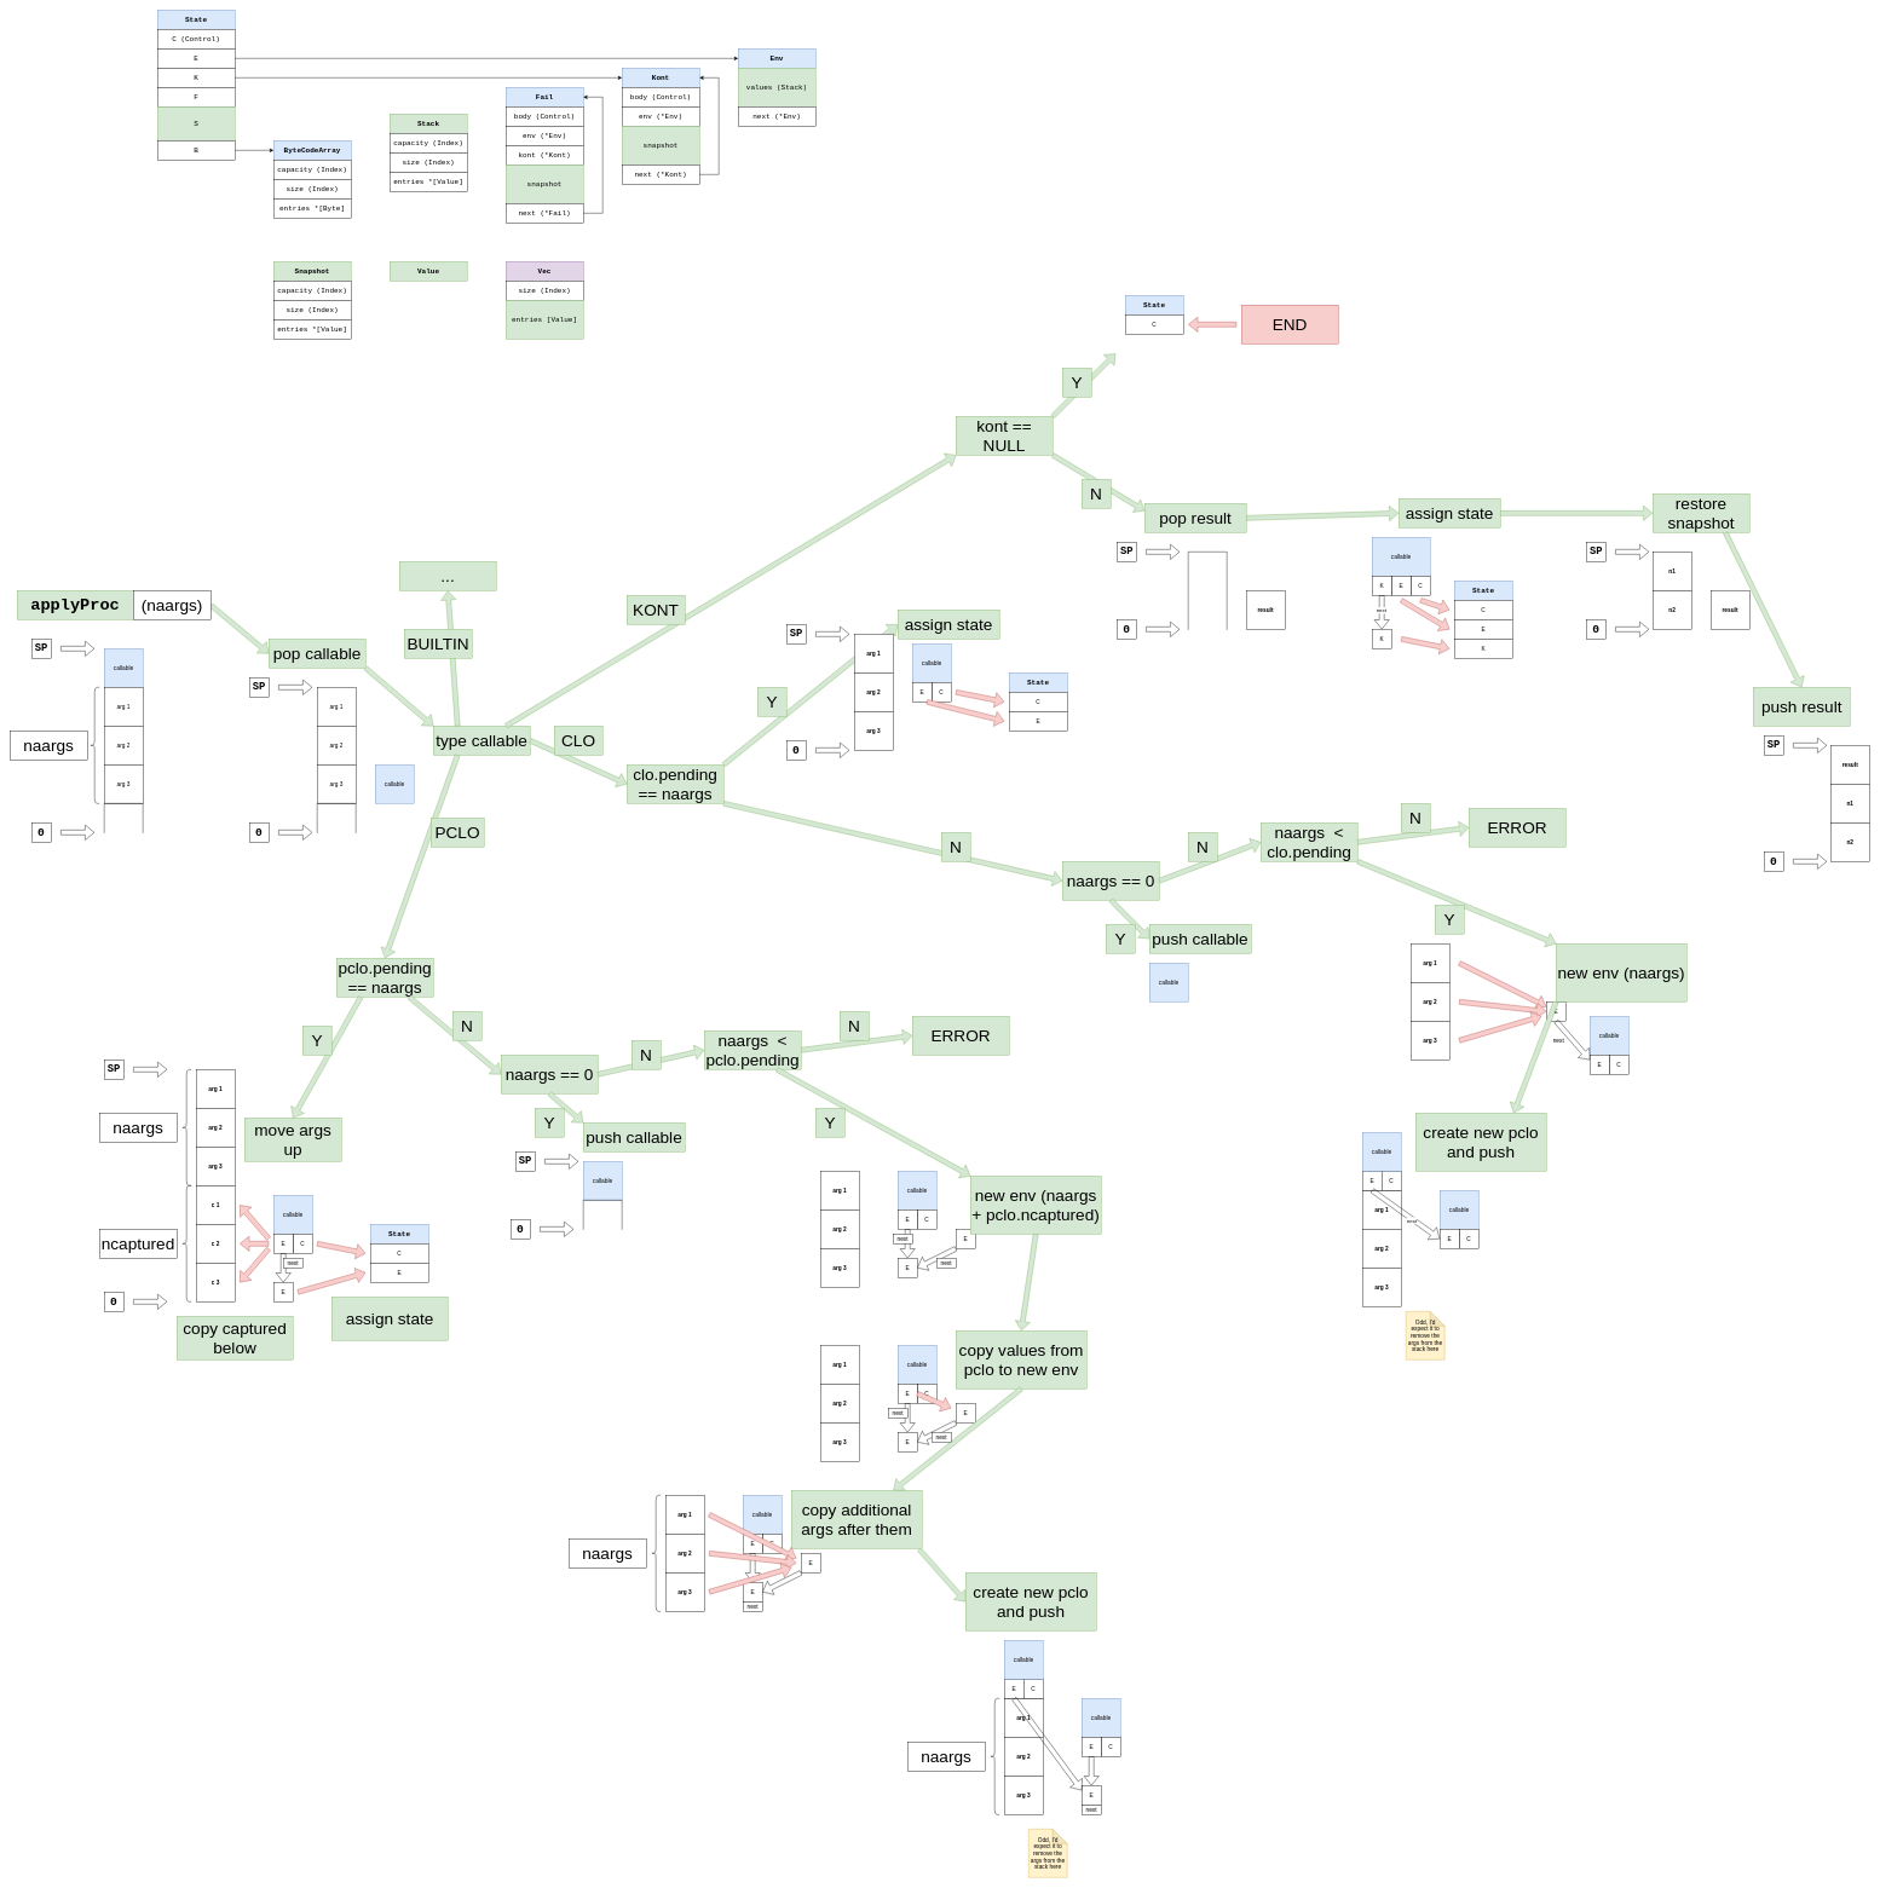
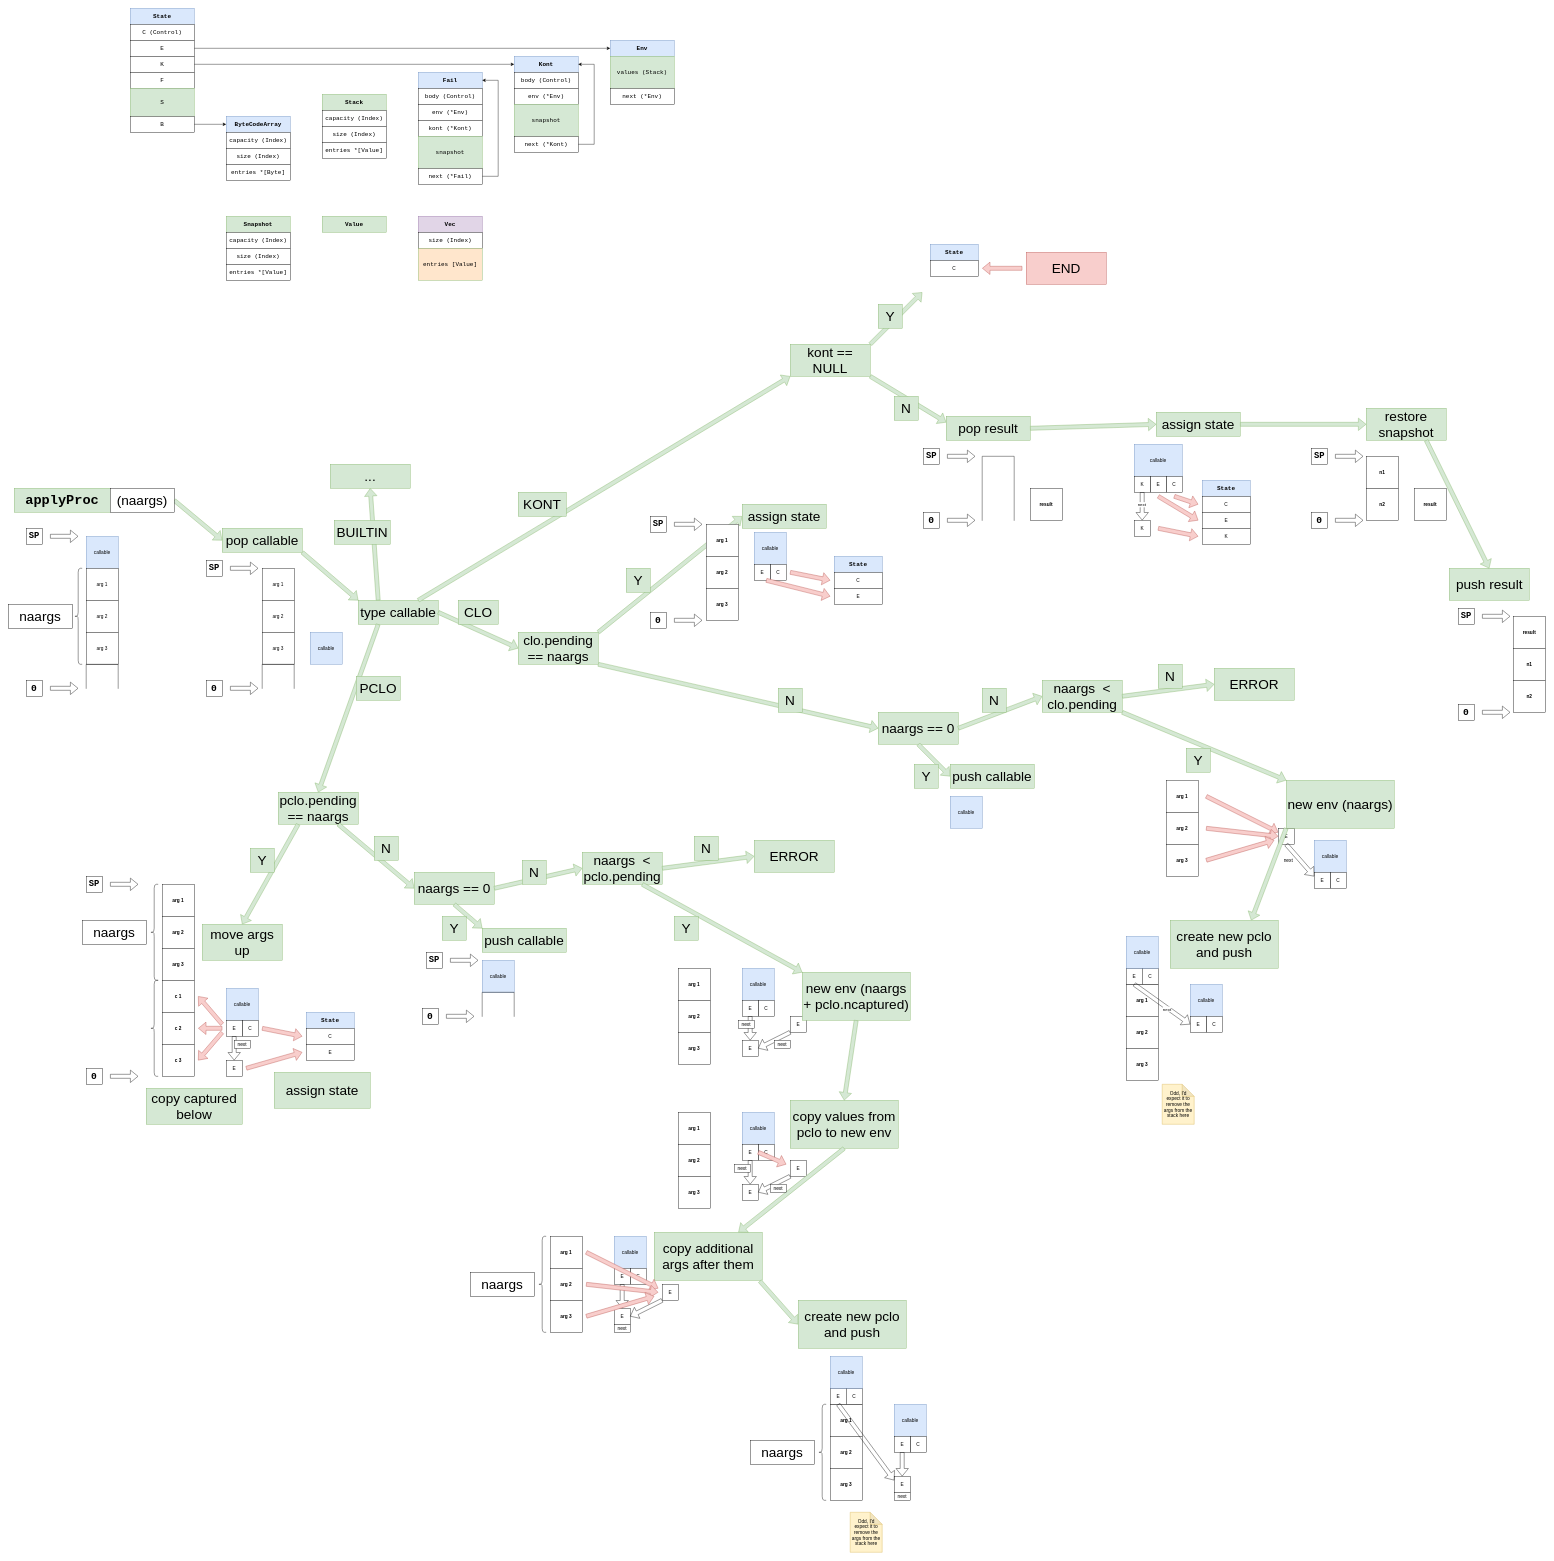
- <mxCell id="31" value="entries [Value]" style="rounded=0;whiteSpace=wrap;html=1;fontFamily=Courier New;fontSize=15;fontStyle=0;fillColor=#d5e8d4;strokeColor=#82b366;" parent="1" vertex="1"><mxGeometry x="1045" y="620" width="160" height="80" as="geometry" /></mxCell>
+ <mxCell id="31" value="entries [Value]" style="rounded=0;whiteSpace=wrap;html=1;fontFamily=Courier New;fontSize=15;fontStyle=0;fillColor=#ffe6cc;strokeColor=#82b366;" parent="1" vertex="1"><mxGeometry x="1045" y="620" width="160" height="80" as="geometry" /></mxCell>
- <mxCell id="73" value="ncaptured" style="rounded=0;whiteSpace=wrap;html=1;fontSize=34;" vertex="1" parent="1"><mxGeometry x="205" y="2540" width="160" height="60" as="geometry" /></mxCell>
